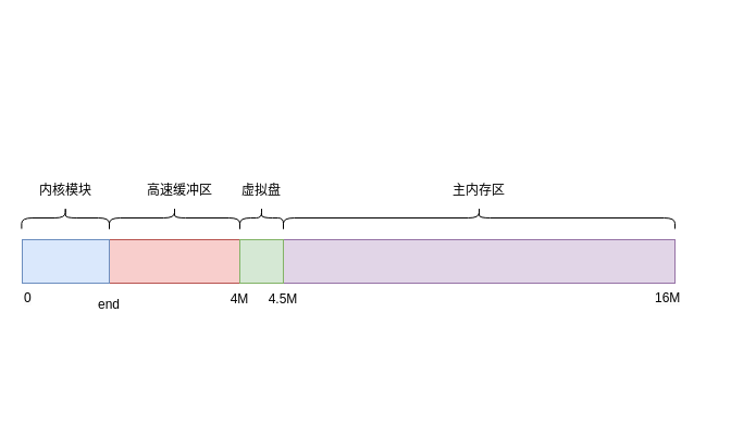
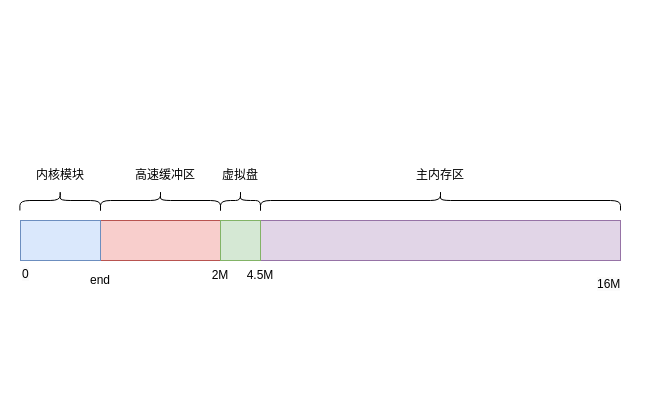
- <mxCell id="3" value="4M" style="text;strokeColor=none;align=center;fillColor=none;html=1;verticalAlign=middle;whiteSpace=wrap;rounded=0;" vertex="1" parent="1"><mxGeometry x="190" y="260" width="60" height="30" as="geometry" /></mxCell>
+ <mxCell id="3" value="2M" style="text;strokeColor=none;align=center;fillColor=none;html=1;verticalAlign=middle;whiteSpace=wrap;rounded=0;" vertex="1" parent="1"><mxGeometry x="190" y="260" width="60" height="30" as="geometry" /></mxCell>
- <mxCell id="5" value="&lt;span style=&quot;color: rgb(0, 0, 0); font-family: Helvetica; font-size: 12px; font-style: normal; font-variant-ligatures: normal; font-variant-caps: normal; font-weight: 400; letter-spacing: normal; orphans: 2; text-align: center; text-indent: 0px; text-transform: none; widows: 2; word-spacing: 0px; -webkit-text-stroke-width: 0px; background-color: rgb(251, 251, 251); text-decoration-thickness: initial; text-decoration-style: initial; text-decoration-color: initial; float: none; display: inline !important;&quot;&gt;16M&lt;/span&gt;" style="text;whiteSpace=wrap;html=1;" vertex="1" parent="1"><mxGeometry x="600" y="260" width="50" height="40" as="geometry" /></mxCell>
+ <mxCell id="5" value="&lt;span style=&quot;color: rgb(0, 0, 0); font-family: Helvetica; font-size: 12px; font-style: normal; font-variant-ligatures: normal; font-variant-caps: normal; font-weight: 400; letter-spacing: normal; orphans: 2; text-align: center; text-indent: 0px; text-transform: none; widows: 2; word-spacing: 0px; -webkit-text-stroke-width: 0px; background-color: rgb(251, 251, 251); text-decoration-thickness: initial; text-decoration-style: initial; text-decoration-color: initial; float: none; display: inline !important;&quot;&gt;16M&lt;/span&gt;" style="text;whiteSpace=wrap;html=1;" vertex="1" parent="1"><mxGeometry x="595" y="270" width="50" height="40" as="geometry" /></mxCell>
